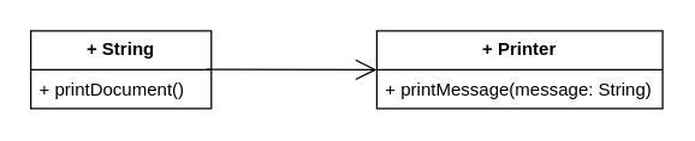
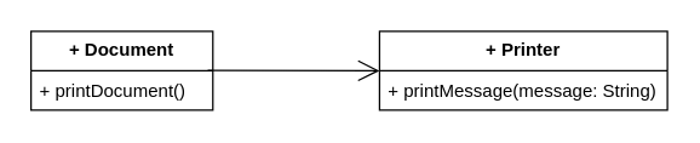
- <mxCell id="5" value="&lt;b&gt;+ String&lt;/b&gt;" style="swimlane;fontStyle=0;childLayout=stackLayout;horizontal=1;startSize=26;fillColor=none;horizontalStack=0;resizeParent=1;resizeParentMax=0;resizeLast=0;collapsible=1;marginBottom=0;whiteSpace=wrap;html=1;" vertex="1" parent="1"><mxGeometry x="20" y="20" width="120" height="52" as="geometry" /></mxCell>
+ <mxCell id="5" value="&lt;b&gt;+ Document&lt;/b&gt;" style="swimlane;fontStyle=0;childLayout=stackLayout;horizontal=1;startSize=26;fillColor=none;horizontalStack=0;resizeParent=1;resizeParentMax=0;resizeLast=0;collapsible=1;marginBottom=0;whiteSpace=wrap;html=1;" vertex="1" parent="1"><mxGeometry x="20" y="20" width="120" height="52" as="geometry" /></mxCell>
